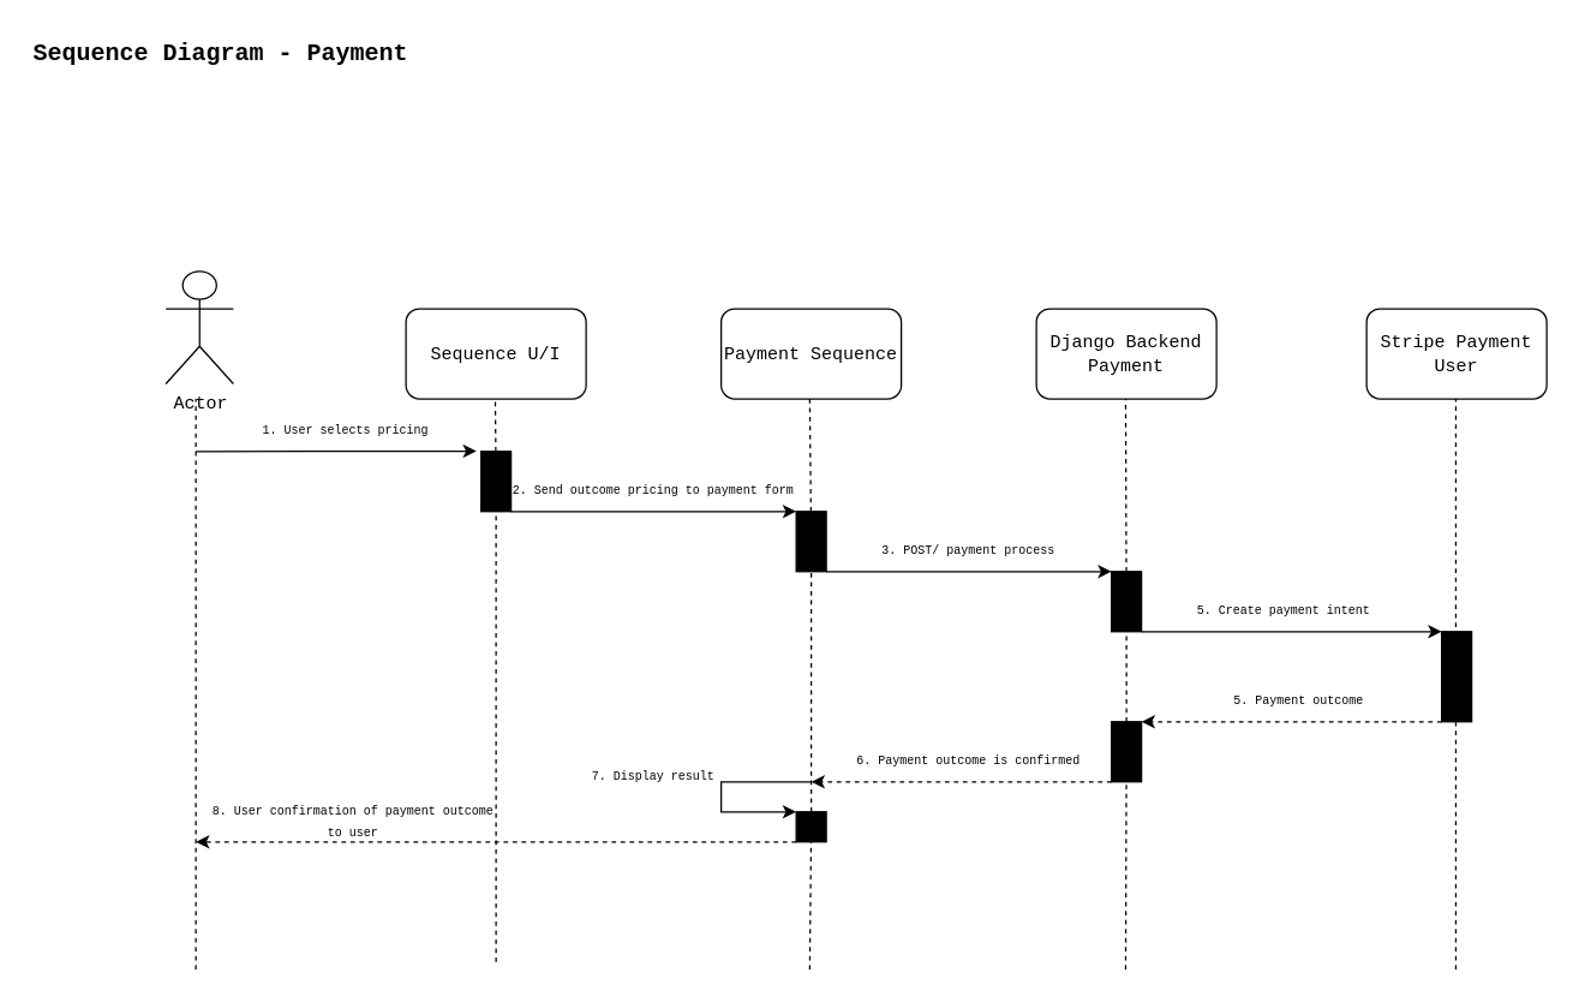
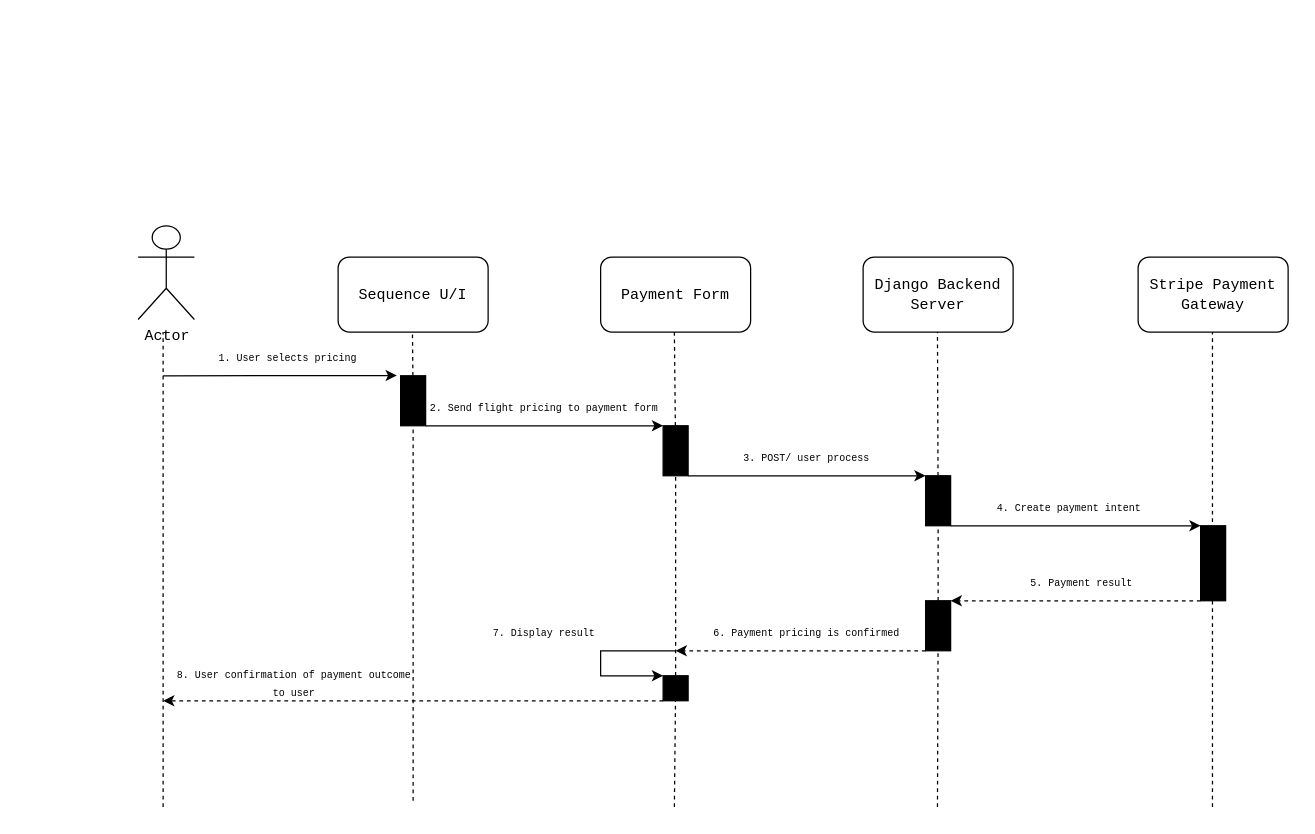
- <mxCell id="11" value="&lt;div style=&quot;font-size: 16px;&quot;&gt;&lt;span style=&quot;font-family: &amp;quot;Courier New&amp;quot;; background-color: initial;&quot;&gt;&lt;font style=&quot;font-size: 16px;&quot;&gt;&lt;b&gt;Sequence Diagram - Payment&lt;/b&gt;&lt;/font&gt;&lt;/span&gt;&lt;/div&gt;" style="text;html=1;strokeColor=none;fillColor=none;align=left;verticalAlign=middle;whiteSpace=wrap;rounded=0;" parent="1" vertex="1"><mxGeometry x="20" y="20" width="290" height="30" as="geometry" /></mxCell>
- <mxCell id="3" value="&lt;font face=&quot;Courier New&quot;&gt;Payment Sequence&lt;br&gt;&lt;/font&gt;" style="rounded=1;whiteSpace=wrap;html=1;" parent="1" vertex="1"><mxGeometry x="480" y="205" width="120" height="60" as="geometry" /></mxCell>
+ <mxCell id="3" value="&lt;font face=&quot;Courier New&quot;&gt;Payment Form&lt;br&gt;&lt;/font&gt;" style="rounded=1;whiteSpace=wrap;html=1;" parent="1" vertex="1"><mxGeometry x="480" y="205" width="120" height="60" as="geometry" /></mxCell>
- <mxCell id="4" value="&lt;font face=&quot;Courier New&quot;&gt;Django Backend Payment&lt;br&gt;&lt;/font&gt;" style="rounded=1;whiteSpace=wrap;html=1;" parent="1" vertex="1"><mxGeometry x="690" y="205" width="120" height="60" as="geometry" /></mxCell>
+ <mxCell id="4" value="&lt;font face=&quot;Courier New&quot;&gt;Django Backend Server&lt;br&gt;&lt;/font&gt;" style="rounded=1;whiteSpace=wrap;html=1;" parent="1" vertex="1"><mxGeometry x="690" y="205" width="120" height="60" as="geometry" /></mxCell>
- <mxCell id="5" value="&lt;font face=&quot;Courier New&quot;&gt;Stripe Payment User&lt;br&gt;&lt;/font&gt;" style="rounded=1;whiteSpace=wrap;html=1;" parent="1" vertex="1"><mxGeometry x="910" y="205" width="120" height="60" as="geometry" /></mxCell>
+ <mxCell id="5" value="&lt;font face=&quot;Courier New&quot;&gt;Stripe Payment Gateway&lt;br&gt;&lt;/font&gt;" style="rounded=1;whiteSpace=wrap;html=1;" parent="1" vertex="1"><mxGeometry x="910" y="205" width="120" height="60" as="geometry" /></mxCell>
- <mxCell id="32" value="&lt;font style=&quot;font-size: 8px;&quot; face=&quot;Courier New&quot;&gt;2. Send outcome pricing to payment form&lt;/font&gt;" style="text;html=1;strokeColor=none;fillColor=none;align=center;verticalAlign=middle;whiteSpace=wrap;rounded=0;" parent="1" vertex="1"><mxGeometry x="340" y="310" width="190" height="30" as="geometry" /></mxCell>
+ <mxCell id="32" value="&lt;font style=&quot;font-size: 8px;&quot; face=&quot;Courier New&quot;&gt;2. Send flight pricing to payment form&lt;/font&gt;" style="text;html=1;strokeColor=none;fillColor=none;align=center;verticalAlign=middle;whiteSpace=wrap;rounded=0;" parent="1" vertex="1"><mxGeometry x="340" y="310" width="190" height="30" as="geometry" /></mxCell>
- <mxCell id="33" value="&lt;font style=&quot;font-size: 8px;&quot; face=&quot;Courier New&quot;&gt;3. POST/ payment process&lt;/font&gt;" style="text;html=1;strokeColor=none;fillColor=none;align=center;verticalAlign=middle;whiteSpace=wrap;rounded=0;" parent="1" vertex="1"><mxGeometry x="550" y="350" width="190" height="30" as="geometry" /></mxCell>
+ <mxCell id="33" value="&lt;font style=&quot;font-size: 8px;&quot; face=&quot;Courier New&quot;&gt;3. POST/ user process&lt;/font&gt;" style="text;html=1;strokeColor=none;fillColor=none;align=center;verticalAlign=middle;whiteSpace=wrap;rounded=0;" parent="1" vertex="1"><mxGeometry x="550" y="350" width="190" height="30" as="geometry" /></mxCell>
- <mxCell id="34" value="&lt;font style=&quot;font-size: 8px;&quot; face=&quot;Courier New&quot;&gt;5. Create payment intent&lt;/font&gt;" style="text;html=1;strokeColor=none;fillColor=none;align=center;verticalAlign=middle;whiteSpace=wrap;rounded=0;" parent="1" vertex="1"><mxGeometry x="760" y="390" width="190" height="30" as="geometry" /></mxCell>
+ <mxCell id="34" value="&lt;font style=&quot;font-size: 8px;&quot; face=&quot;Courier New&quot;&gt;4. Create payment intent&lt;/font&gt;" style="text;html=1;strokeColor=none;fillColor=none;align=center;verticalAlign=middle;whiteSpace=wrap;rounded=0;" parent="1" vertex="1"><mxGeometry x="760" y="390" width="190" height="30" as="geometry" /></mxCell>
- <mxCell id="35" value="&lt;font style=&quot;font-size: 8px;&quot; face=&quot;Courier New&quot;&gt;5. Payment outcome&lt;/font&gt;" style="text;html=1;strokeColor=none;fillColor=none;align=center;verticalAlign=middle;whiteSpace=wrap;rounded=0;" parent="1" vertex="1"><mxGeometry x="770" y="450" width="190" height="30" as="geometry" /></mxCell>
+ <mxCell id="35" value="&lt;font style=&quot;font-size: 8px;&quot; face=&quot;Courier New&quot;&gt;5. Payment result&lt;/font&gt;" style="text;html=1;strokeColor=none;fillColor=none;align=center;verticalAlign=middle;whiteSpace=wrap;rounded=0;" parent="1" vertex="1"><mxGeometry x="770" y="450" width="190" height="30" as="geometry" /></mxCell>
- <mxCell id="36" value="&lt;font style=&quot;font-size: 8px;&quot; face=&quot;Courier New&quot;&gt;6. Payment outcome is confirmed&lt;/font&gt;" style="text;html=1;strokeColor=none;fillColor=none;align=center;verticalAlign=middle;whiteSpace=wrap;rounded=0;" parent="1" vertex="1"><mxGeometry x="550" y="490" width="190" height="30" as="geometry" /></mxCell>
+ <mxCell id="36" value="&lt;font style=&quot;font-size: 8px;&quot; face=&quot;Courier New&quot;&gt;6. Payment pricing is confirmed&lt;/font&gt;" style="text;html=1;strokeColor=none;fillColor=none;align=center;verticalAlign=middle;whiteSpace=wrap;rounded=0;" parent="1" vertex="1"><mxGeometry x="550" y="490" width="190" height="30" as="geometry" /></mxCell>
- <mxCell id="37" value="&lt;font style=&quot;font-size: 8px;&quot; face=&quot;Courier New&quot;&gt;7. Display result&lt;/font&gt;" style="text;html=1;strokeColor=none;fillColor=none;align=center;verticalAlign=middle;whiteSpace=wrap;rounded=0;" parent="1" vertex="1"><mxGeometry x="390" y="500" width="90" height="30" as="geometry" /></mxCell>
+ <mxCell id="37" value="&lt;font style=&quot;font-size: 8px;&quot; face=&quot;Courier New&quot;&gt;7. Display result&lt;/font&gt;" style="text;html=1;strokeColor=none;fillColor=none;align=center;verticalAlign=middle;whiteSpace=wrap;rounded=0;" parent="1" vertex="1"><mxGeometry x="390" y="490" width="90" height="30" as="geometry" /></mxCell>
